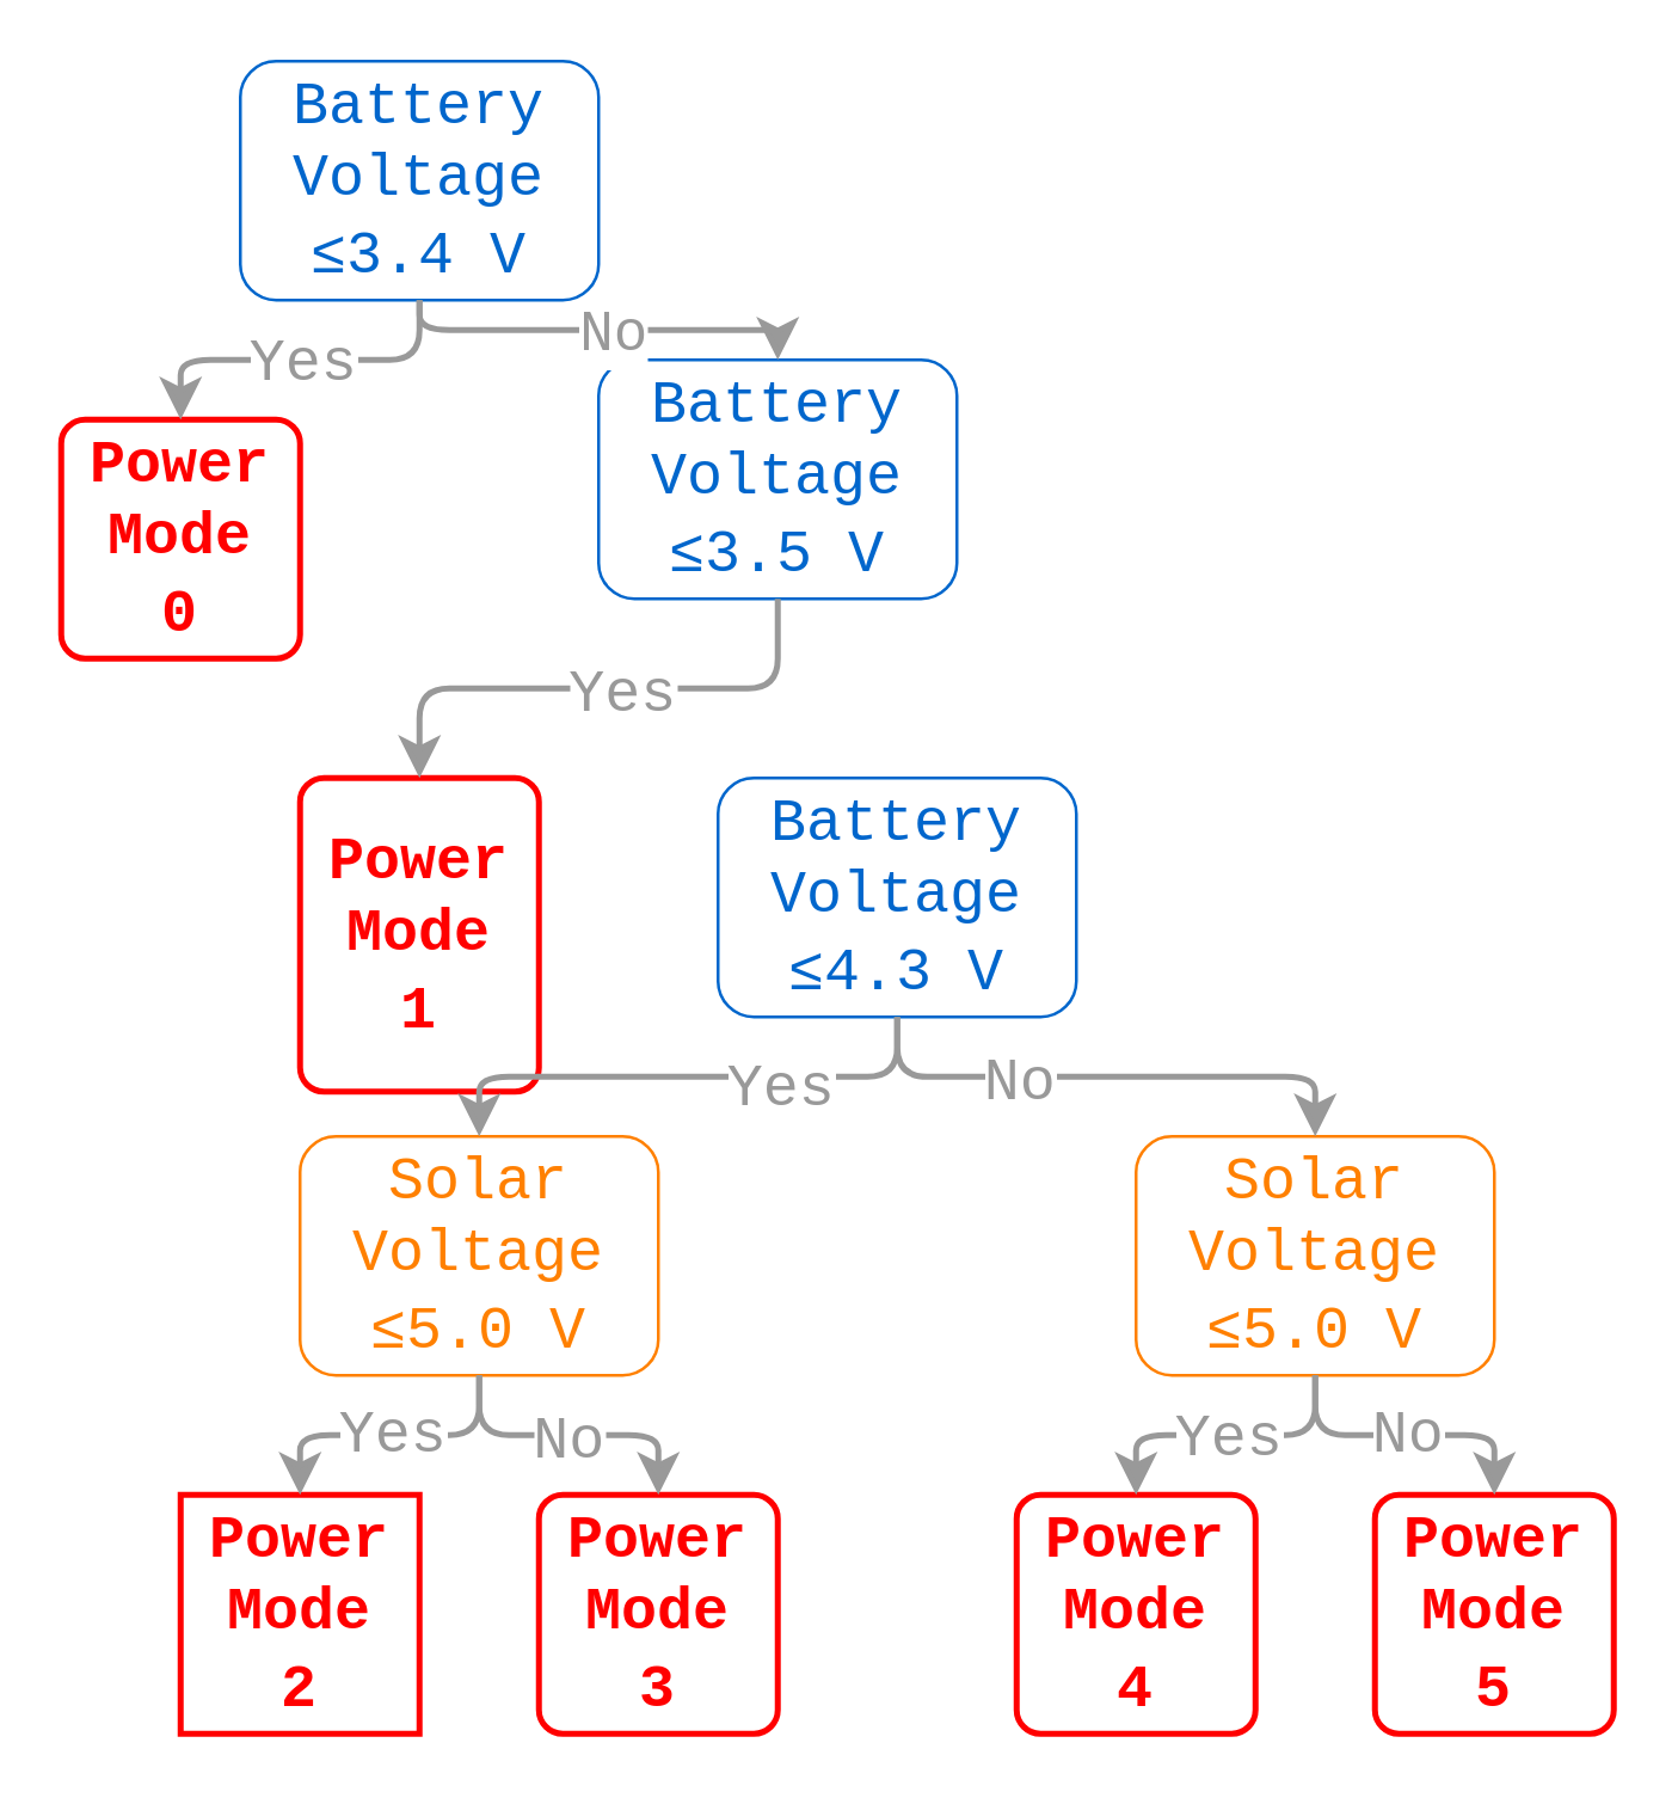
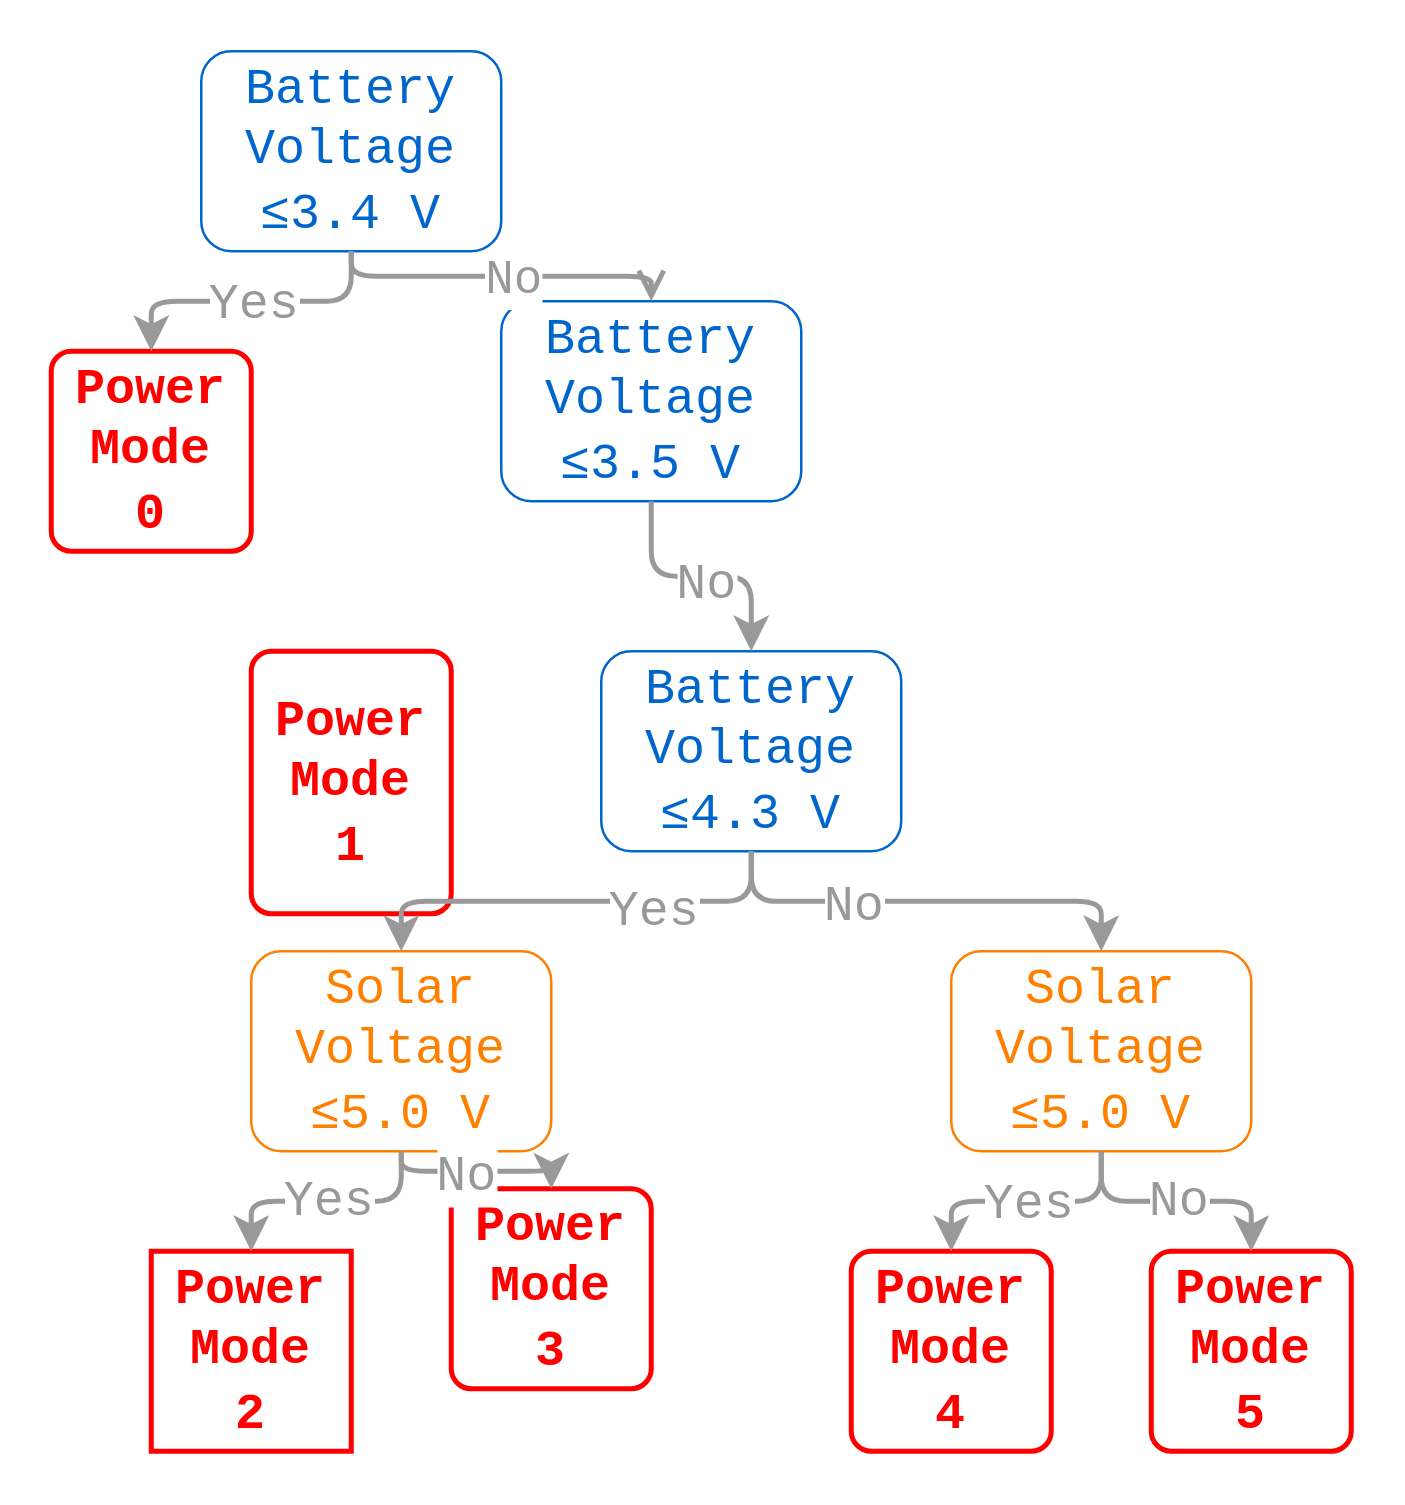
- <mxCell id="15" value="" style="edgeStyle=elbowEdgeStyle;elbow=vertical;endArrow=classic;html=1;curved=0;rounded=1;endSize=8;startSize=8;exitX=0.5;exitY=1;exitDx=0;exitDy=0;entryX=0.5;entryY=0;entryDx=0;entryDy=0;strokeColor=#999999;strokeWidth=2;" parent="1" source="2" target="5" edge="1"><mxGeometry width="50" height="50" relative="1" as="geometry"><mxPoint x="150" y="110" as="sourcePoint" /><mxPoint x="70" y="150" as="targetPoint" /></mxGeometry></mxCell>
+ <mxCell id="15" value="" style="edgeStyle=elbowEdgeStyle;elbow=vertical;endArrow=open;html=1;curved=0;rounded=1;endSize=8;startSize=8;exitX=0.5;exitY=1;exitDx=0;exitDy=0;entryX=0.5;entryY=0;entryDx=0;entryDy=0;strokeColor=#999999;strokeWidth=2;" parent="1" source="2" target="5" edge="1"><mxGeometry width="50" height="50" relative="1" as="geometry"><mxPoint x="150" y="110" as="sourcePoint" /><mxPoint x="70" y="150" as="targetPoint" /></mxGeometry></mxCell>
- <mxCell id="17" value="" style="edgeStyle=elbowEdgeStyle;elbow=vertical;endArrow=classic;html=1;curved=0;rounded=1;endSize=8;startSize=8;exitX=0.5;exitY=1;exitDx=0;exitDy=0;entryX=0.5;entryY=0;entryDx=0;entryDy=0;strokeColor=#999999;strokeWidth=2;" parent="1" source="5" target="4" edge="1"><mxGeometry width="50" height="50" relative="1" as="geometry"><mxPoint x="150" y="110" as="sourcePoint" /><mxPoint x="230" y="150" as="targetPoint" /></mxGeometry></mxCell>
- <mxCell id="18" value="&lt;font color=&quot;#999999&quot; face=&quot;Courier New&quot; style=&quot;font-size: 20px;&quot;&gt;Yes&lt;/font&gt;" style="edgeLabel;html=1;align=center;verticalAlign=middle;resizable=0;points=[];" parent="17" vertex="1" connectable="0"><mxGeometry x="-0.235" y="1" relative="1" as="geometry"><mxPoint x="-14" as="offset" /></mxGeometry></mxCell>
+ <mxCell id="19" value="" style="edgeStyle=elbowEdgeStyle;elbow=vertical;endArrow=classic;html=1;curved=0;rounded=1;endSize=8;startSize=8;exitX=0.5;exitY=1;exitDx=0;exitDy=0;entryX=0.5;entryY=0;entryDx=0;entryDy=0;strokeColor=#999999;strokeWidth=2;" parent="1" source="5" target="6" edge="1"><mxGeometry width="50" height="50" relative="1" as="geometry"><mxPoint x="160" y="120" as="sourcePoint" /><mxPoint x="240" y="160" as="targetPoint" /></mxGeometry></mxCell>
+ <mxCell id="20" value="&lt;font face=&quot;Courier New&quot; style=&quot;font-size: 20px;&quot; color=&quot;#999999&quot;&gt;No&lt;/font&gt;" style="edgeLabel;html=1;align=center;verticalAlign=middle;resizable=0;points=[];" parent="19" vertex="1" connectable="0"><mxGeometry x="-0.104" y="-2" relative="1" as="geometry"><mxPoint x="6" as="offset" /></mxGeometry></mxCell>
- <mxCell id="10" value="&lt;font color=&quot;#ff0000&quot; face=&quot;Courier New&quot; style=&quot;font-size: 20px;&quot;&gt;&lt;b&gt;Power&lt;/b&gt;&lt;/font&gt;&lt;div&gt;&lt;span style=&quot;font-size: 20px; font-family: &amp;quot;Courier New&amp;quot;; background-color: initial;&quot;&gt;&lt;b&gt;&lt;font color=&quot;#ff0000&quot;&gt;Mode&lt;/font&gt;&lt;/b&gt;&lt;/span&gt;&lt;div style=&quot;font-size: 20px;&quot;&gt;&lt;font face=&quot;Courier New&quot; color=&quot;#ff0000&quot;&gt;&lt;b&gt;3&lt;/b&gt;&lt;/font&gt;&lt;/div&gt;&lt;/div&gt;" style="whiteSpace=wrap;html=1;aspect=fixed;rounded=1;arcSize=10;strokeColor=#FF0000;strokeWidth=2;" parent="1" vertex="1"><mxGeometry x="180" y="500" width="80" height="80" as="geometry" /></mxCell>
+ <mxCell id="10" value="&lt;font color=&quot;#ff0000&quot; face=&quot;Courier New&quot; style=&quot;font-size: 20px;&quot;&gt;&lt;b&gt;Power&lt;/b&gt;&lt;/font&gt;&lt;div&gt;&lt;span style=&quot;font-size: 20px; font-family: &amp;quot;Courier New&amp;quot;; background-color: initial;&quot;&gt;&lt;b&gt;&lt;font color=&quot;#ff0000&quot;&gt;Mode&lt;/font&gt;&lt;/b&gt;&lt;/span&gt;&lt;div style=&quot;font-size: 20px;&quot;&gt;&lt;font face=&quot;Courier New&quot; color=&quot;#ff0000&quot;&gt;&lt;b&gt;3&lt;/b&gt;&lt;/font&gt;&lt;/div&gt;&lt;/div&gt;" style="whiteSpace=wrap;html=1;aspect=fixed;rounded=1;arcSize=10;strokeColor=#FF0000;strokeWidth=2;" parent="1" vertex="1"><mxGeometry x="180" y="475" width="80" height="80" as="geometry" /></mxCell>
